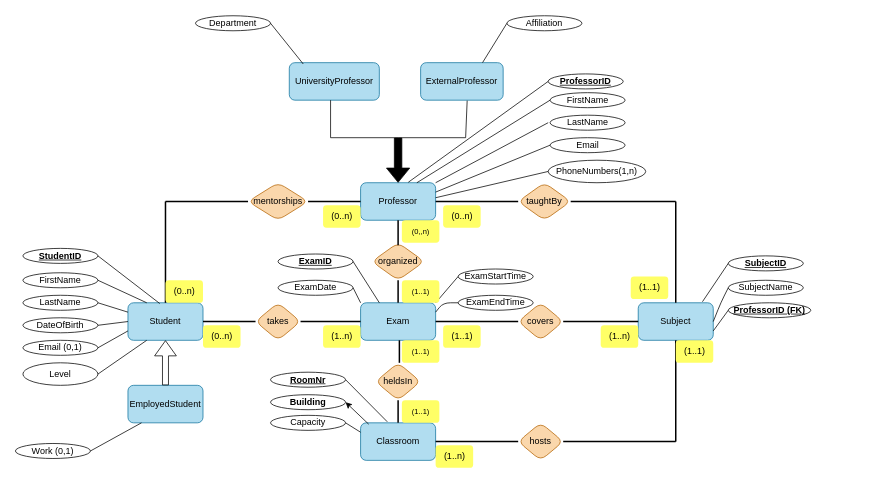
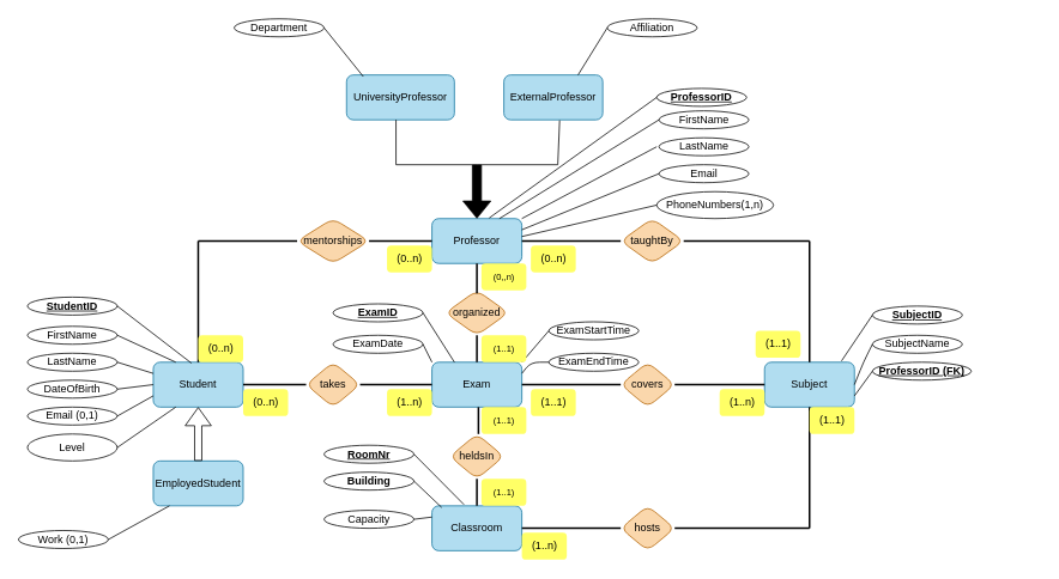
- <mxCell id="75" value="" style="endArrow=classic;html=1;entryX=1;entryY=0.5;entryDx=0;entryDy=0;exitX=0.108;exitY=0.036;exitDx=0;exitDy=0;exitPerimeter=0;" edge="1" parent="1" source="3" target="39"><mxGeometry width="50" height="50" relative="1" as="geometry"><mxPoint x="430" y="343" as="sourcePoint" /><mxPoint x="480" y="293" as="targetPoint" /></mxGeometry></mxCell>
+ <mxCell id="75" value="" style="endArrow=none;html=1;entryX=1;entryY=0.5;entryDx=0;entryDy=0;exitX=0.108;exitY=0.036;exitDx=0;exitDy=0;exitPerimeter=0;" edge="1" parent="1" source="3" target="39"><mxGeometry width="50" height="50" relative="1" as="geometry"><mxPoint x="430" y="343" as="sourcePoint" /><mxPoint x="480" y="293" as="targetPoint" /></mxGeometry></mxCell>
- <mxCell id="38" value="Capacity" style="ellipse;whiteSpace=wrap;html=1;align=center;rounded=1;" vertex="1" parent="1"><mxGeometry x="360" y="553" width="100" height="20" as="geometry" /></mxCell>
+ <mxCell id="38" value="Capacity" style="ellipse;whiteSpace=wrap;html=1;align=center;rounded=1;" vertex="1" parent="1"><mxGeometry x="360" y="568" width="100" height="20" as="geometry" /></mxCell>
